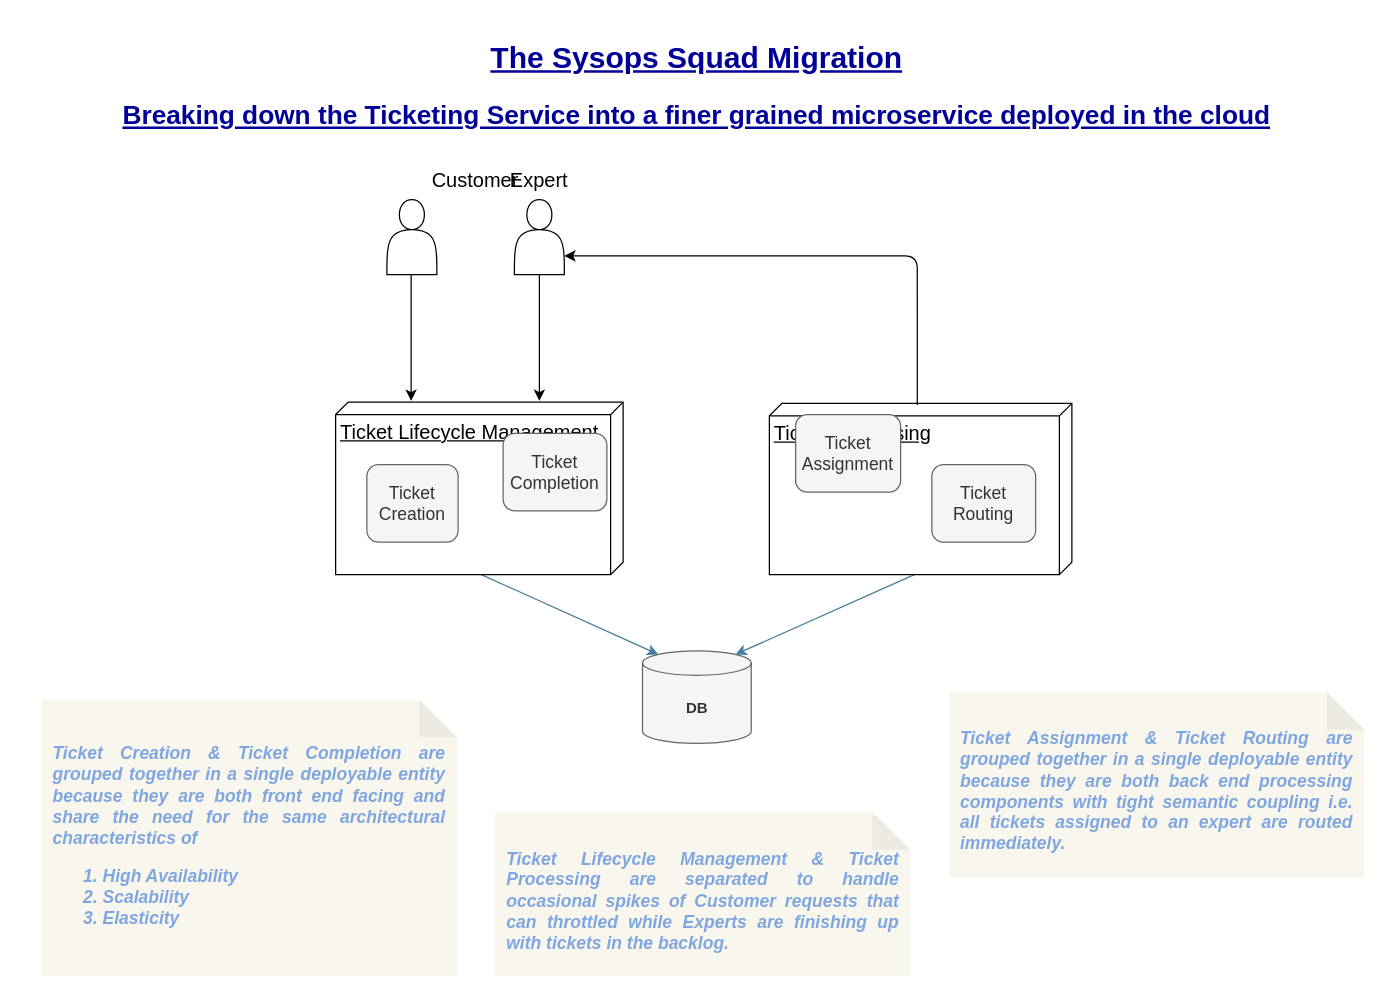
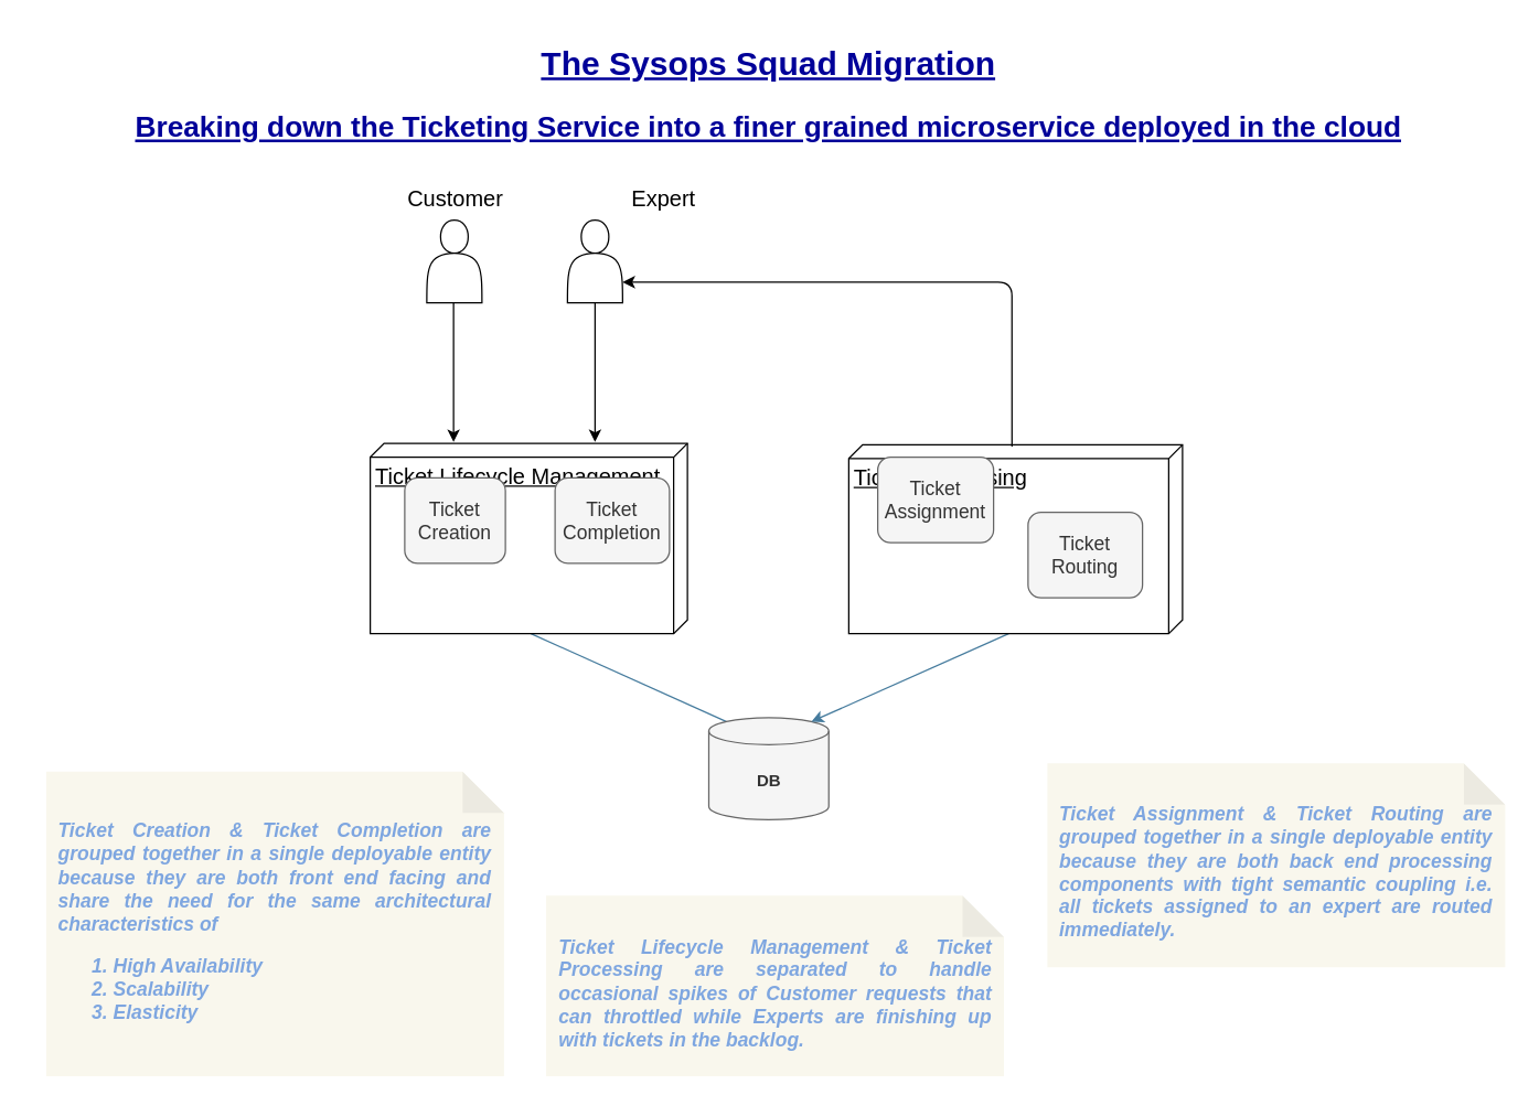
- <mxCell id="19" value="Customer" style="text;html=1;strokeColor=none;fillColor=none;align=center;verticalAlign=middle;whiteSpace=wrap;rounded=0;fontSize=16;" vertex="1" parent="1"><mxGeometry x="360" y="133" width="40" height="20" as="geometry" /></mxCell>
+ <mxCell id="19" value="Customer" style="text;html=1;strokeColor=none;fillColor=none;align=center;verticalAlign=middle;whiteSpace=wrap;rounded=0;fontSize=16;" vertex="1" parent="1"><mxGeometry x="310" y="133" width="40" height="20" as="geometry" /></mxCell>
- <mxCell id="20" value="Expert" style="text;html=1;strokeColor=none;fillColor=none;align=center;verticalAlign=middle;whiteSpace=wrap;rounded=0;fontSize=16;" vertex="1" parent="1"><mxGeometry x="411" y="133" width="40" height="20" as="geometry" /></mxCell>
+ <mxCell id="20" value="Expert" style="text;html=1;strokeColor=none;fillColor=none;align=center;verticalAlign=middle;whiteSpace=wrap;rounded=0;fontSize=16;" vertex="1" parent="1"><mxGeometry x="461" y="133" width="40" height="20" as="geometry" /></mxCell>
- <mxCell id="8" value="&lt;font style=&quot;font-size: 14px&quot;&gt;Ticket Creation&lt;br&gt;&lt;/font&gt;" style="rounded=1;whiteSpace=wrap;html=1;fontColor=#333333;strokeColor=#666666;fillColor=#f5f5f5;" vertex="1" parent="6"><mxGeometry x="25" y="50" width="73" height="62" as="geometry" /></mxCell>
+ <mxCell id="8" value="&lt;font style=&quot;font-size: 14px&quot;&gt;Ticket Creation&lt;br&gt;&lt;/font&gt;" style="rounded=1;whiteSpace=wrap;html=1;fontColor=#333333;strokeColor=#666666;fillColor=#f5f5f5;" vertex="1" parent="6"><mxGeometry x="25" y="25" width="73" height="62" as="geometry" /></mxCell>
- <mxCell id="3" value="" style="endArrow=classic;html=1;fontColor=#1D3557;strokeColor=#457B9D;fillColor=#A8DADC;entryX=0.145;entryY=0;entryDx=0;entryDy=2.836;entryPerimeter=0;exitX=0;exitY=0;exitDx=138;exitDy=113.5;exitPerimeter=0;" edge="1" parent="1" source="7" target="4"><mxGeometry width="50" height="50" relative="1" as="geometry"><mxPoint x="562" y="425" as="sourcePoint" /><mxPoint x="82" y="772.5" as="targetPoint" /></mxGeometry></mxCell>
+ <mxCell id="3" value="" style="endArrow=none;html=1;fontColor=#1D3557;strokeColor=#457B9D;fillColor=#A8DADC;entryX=0.145;entryY=0;entryDx=0;entryDy=2.836;entryPerimeter=0;exitX=0;exitY=0;exitDx=138;exitDy=113.5;exitPerimeter=0;" edge="1" parent="1" source="7" target="4"><mxGeometry width="50" height="50" relative="1" as="geometry"><mxPoint x="562" y="425" as="sourcePoint" /><mxPoint x="82" y="772.5" as="targetPoint" /></mxGeometry></mxCell>
